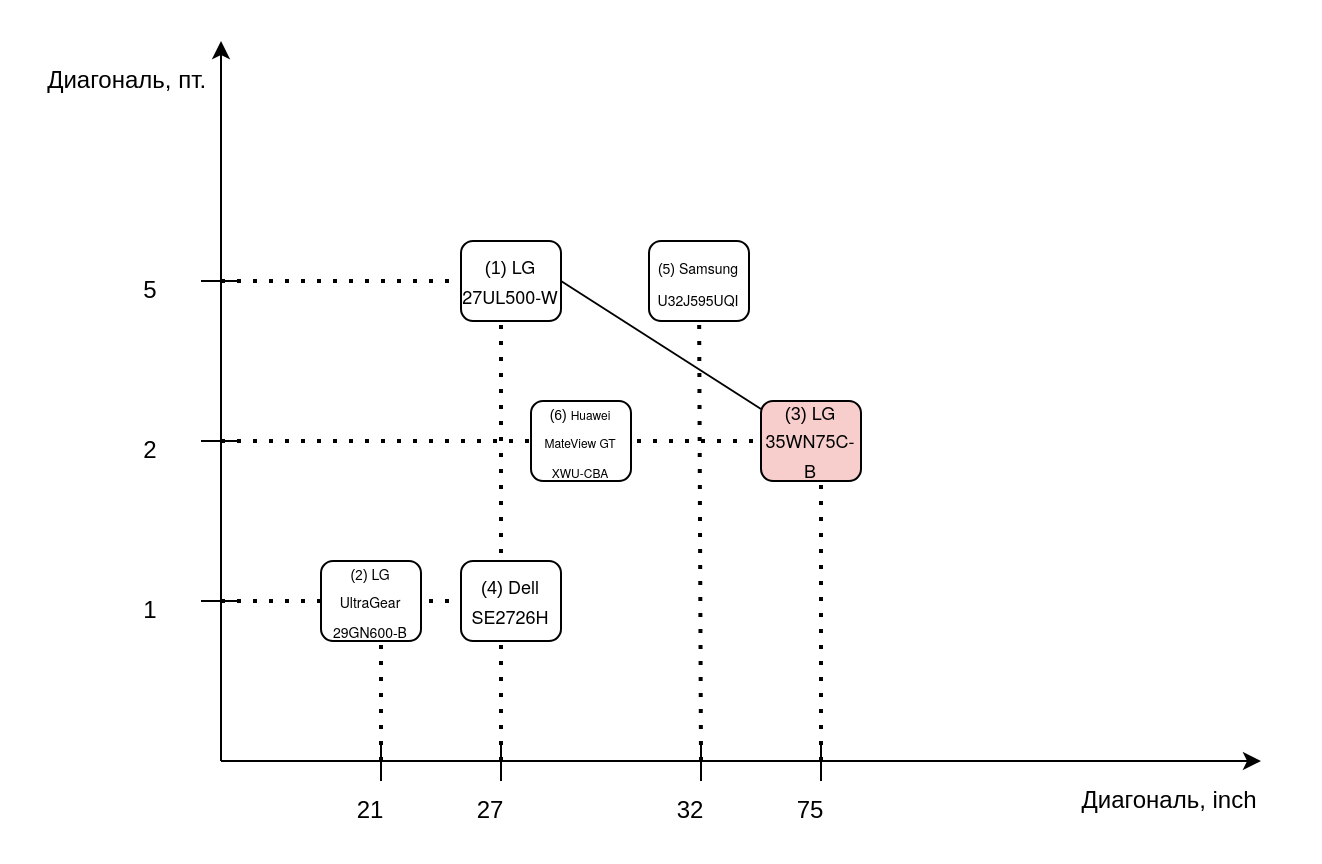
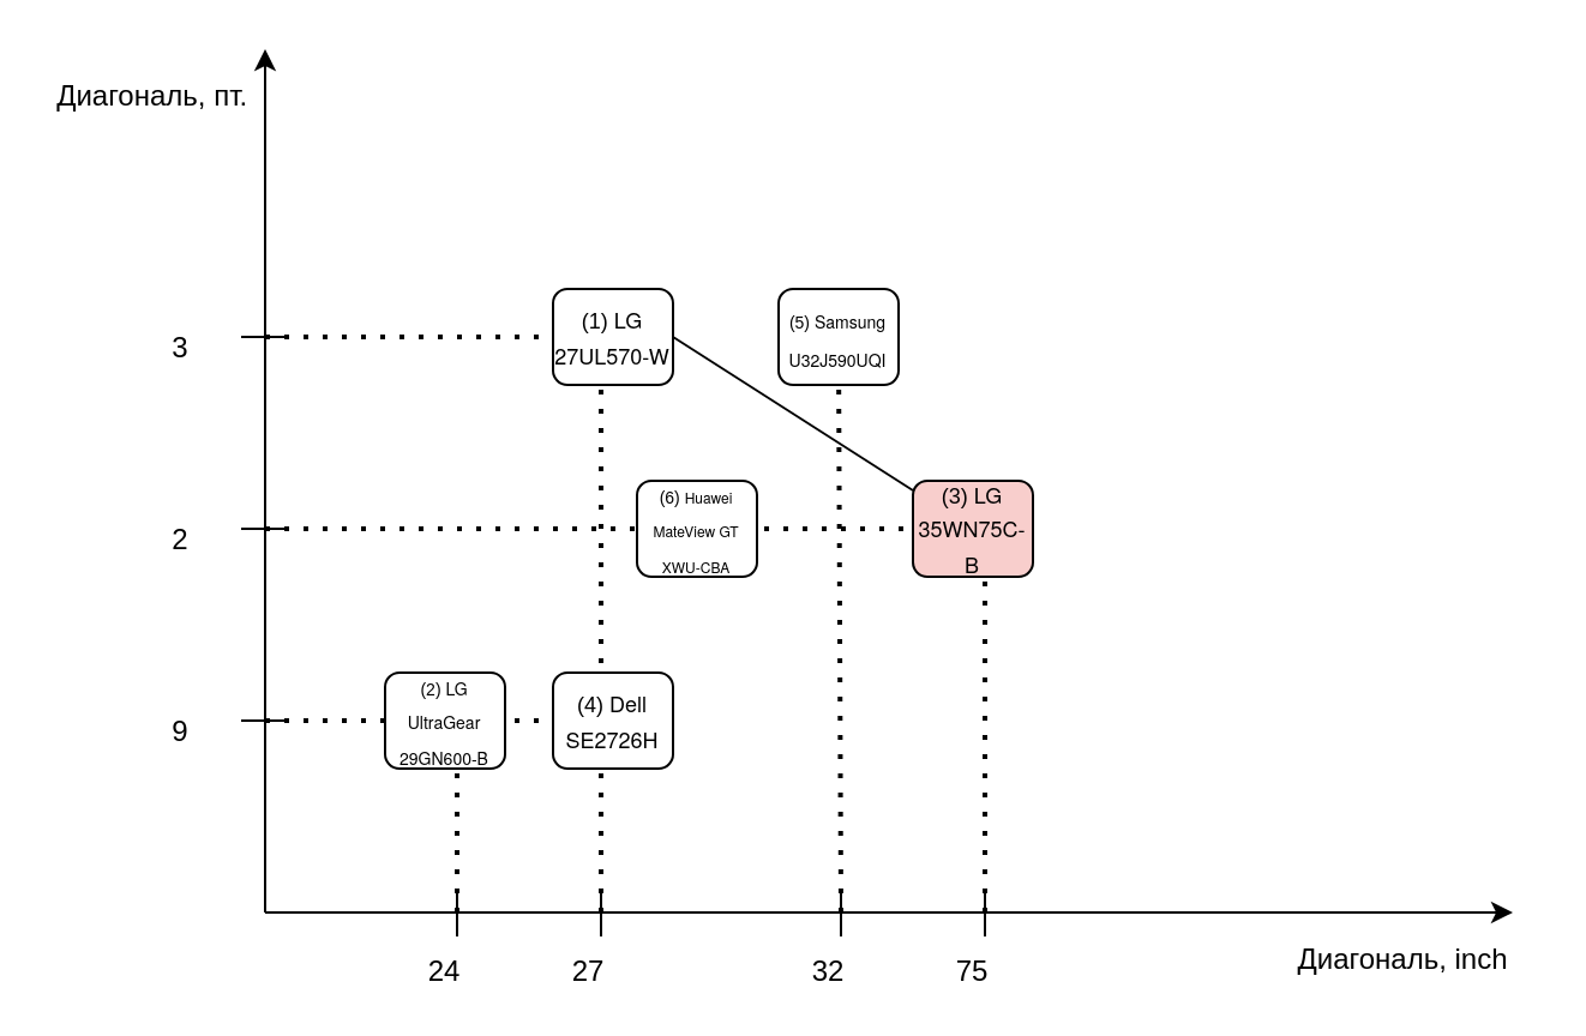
- <mxCell id="27" value="&lt;font style=&quot;font-size: 9px;&quot;&gt;(1)&amp;nbsp;&lt;span style=&quot;font-family: &amp;quot;Helvetica Neue&amp;quot;; background-color: initial;&quot;&gt;LG 27UL500-W&lt;/span&gt;&lt;/font&gt;" style="rounded=1;whiteSpace=wrap;html=1;" parent="1" vertex="1"><mxGeometry x="230" y="120" width="50" height="40" as="geometry" /></mxCell>
+ <mxCell id="27" value="&lt;font style=&quot;font-size: 9px;&quot;&gt;(1)&amp;nbsp;&lt;span style=&quot;font-family: &amp;quot;Helvetica Neue&amp;quot;; background-color: initial;&quot;&gt;LG 27UL570-W&lt;/span&gt;&lt;/font&gt;" style="rounded=1;whiteSpace=wrap;html=1;" parent="1" vertex="1"><mxGeometry x="230" y="120" width="50" height="40" as="geometry" /></mxCell>
- <mxCell id="30" value="&lt;font style=&quot;font-size: 7px;&quot;&gt;&lt;font style=&quot;font-size: 7px;&quot;&gt;(5)&amp;nbsp;&lt;/font&gt;&lt;/font&gt;&lt;font face=&quot;Helvetica Neue&quot;&gt;&lt;span style=&quot;font-size: 7px;&quot;&gt;Samsung U32J595UQI&lt;/span&gt;&lt;/font&gt;" style="rounded=1;whiteSpace=wrap;html=1;" parent="1" vertex="1"><mxGeometry x="324" y="120" width="50" height="40" as="geometry" /></mxCell>
+ <mxCell id="30" value="&lt;font style=&quot;font-size: 7px;&quot;&gt;&lt;font style=&quot;font-size: 7px;&quot;&gt;(5)&amp;nbsp;&lt;/font&gt;&lt;/font&gt;&lt;font face=&quot;Helvetica Neue&quot;&gt;&lt;span style=&quot;font-size: 7px;&quot;&gt;Samsung U32J590UQI&lt;/span&gt;&lt;/font&gt;" style="rounded=1;whiteSpace=wrap;html=1;" parent="1" vertex="1"><mxGeometry x="324" y="120" width="50" height="40" as="geometry" /></mxCell>
- <mxCell id="18" value="5" style="text;html=1;strokeColor=none;fillColor=none;align=center;verticalAlign=middle;whiteSpace=wrap;rounded=0;" parent="1" vertex="1"><mxGeometry x="60" y="140" width="30" height="10" as="geometry" /></mxCell>
+ <mxCell id="18" value="3" style="text;html=1;strokeColor=none;fillColor=none;align=center;verticalAlign=middle;whiteSpace=wrap;rounded=0;" parent="1" vertex="1"><mxGeometry x="60" y="140" width="30" height="10" as="geometry" /></mxCell>
- <mxCell id="14" value="1" style="text;html=1;strokeColor=none;fillColor=none;align=center;verticalAlign=middle;whiteSpace=wrap;rounded=0;" parent="1" vertex="1"><mxGeometry x="60" y="300" width="30" height="10" as="geometry" /></mxCell>
+ <mxCell id="14" value="9" style="text;html=1;strokeColor=none;fillColor=none;align=center;verticalAlign=middle;whiteSpace=wrap;rounded=0;" parent="1" vertex="1"><mxGeometry x="60" y="300" width="30" height="10" as="geometry" /></mxCell>
- <mxCell id="6" value="21" style="text;html=1;strokeColor=none;fillColor=none;align=center;verticalAlign=middle;whiteSpace=wrap;rounded=0;" parent="1" vertex="1"><mxGeometry x="170" y="400" width="30" height="10" as="geometry" /></mxCell>
+ <mxCell id="6" value="24" style="text;html=1;strokeColor=none;fillColor=none;align=center;verticalAlign=middle;whiteSpace=wrap;rounded=0;" parent="1" vertex="1"><mxGeometry x="170" y="400" width="30" height="10" as="geometry" /></mxCell>
